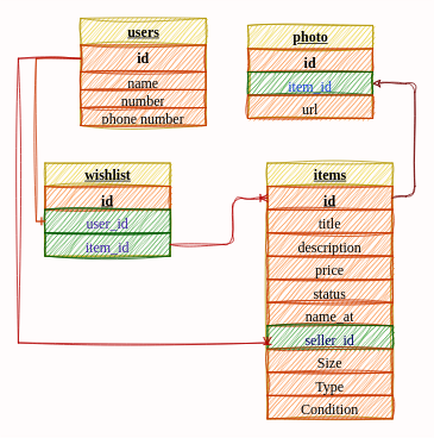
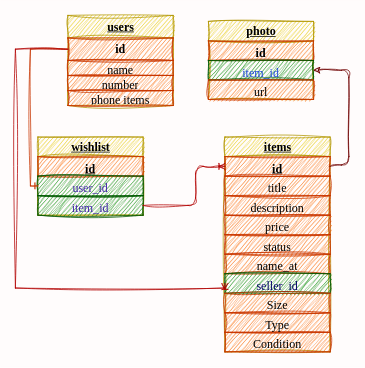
- <mxCell id="6" value="phone number" style="text;align=center;verticalAlign=middle;spacingLeft=4;spacingRight=4;overflow=hidden;points=[[0,0.5],[1,0.5]];portConstraint=eastwest;rotatable=0;html=1;fontSize=16;hachureGap=4;fontFamily=Lucida Console;rounded=0;sketch=1;curveFitting=1;jiggle=2;fillColor=#fa6800;fontColor=#000000;strokeColor=#C73500;fontStyle=0;labelBackgroundColor=none;horizontal=1;" vertex="1" parent="2"><mxGeometry y="100" width="140" height="20" as="geometry" /></mxCell>
+ <mxCell id="6" value="phone items" style="text;align=center;verticalAlign=middle;spacingLeft=4;spacingRight=4;overflow=hidden;points=[[0,0.5],[1,0.5]];portConstraint=eastwest;rotatable=0;html=1;fontSize=16;hachureGap=4;fontFamily=Lucida Console;rounded=0;sketch=1;curveFitting=1;jiggle=2;fillColor=#fa6800;fontColor=#000000;strokeColor=#C73500;fontStyle=0;labelBackgroundColor=none;horizontal=1;" vertex="1" parent="2"><mxGeometry y="100" width="140" height="20" as="geometry" /></mxCell>
